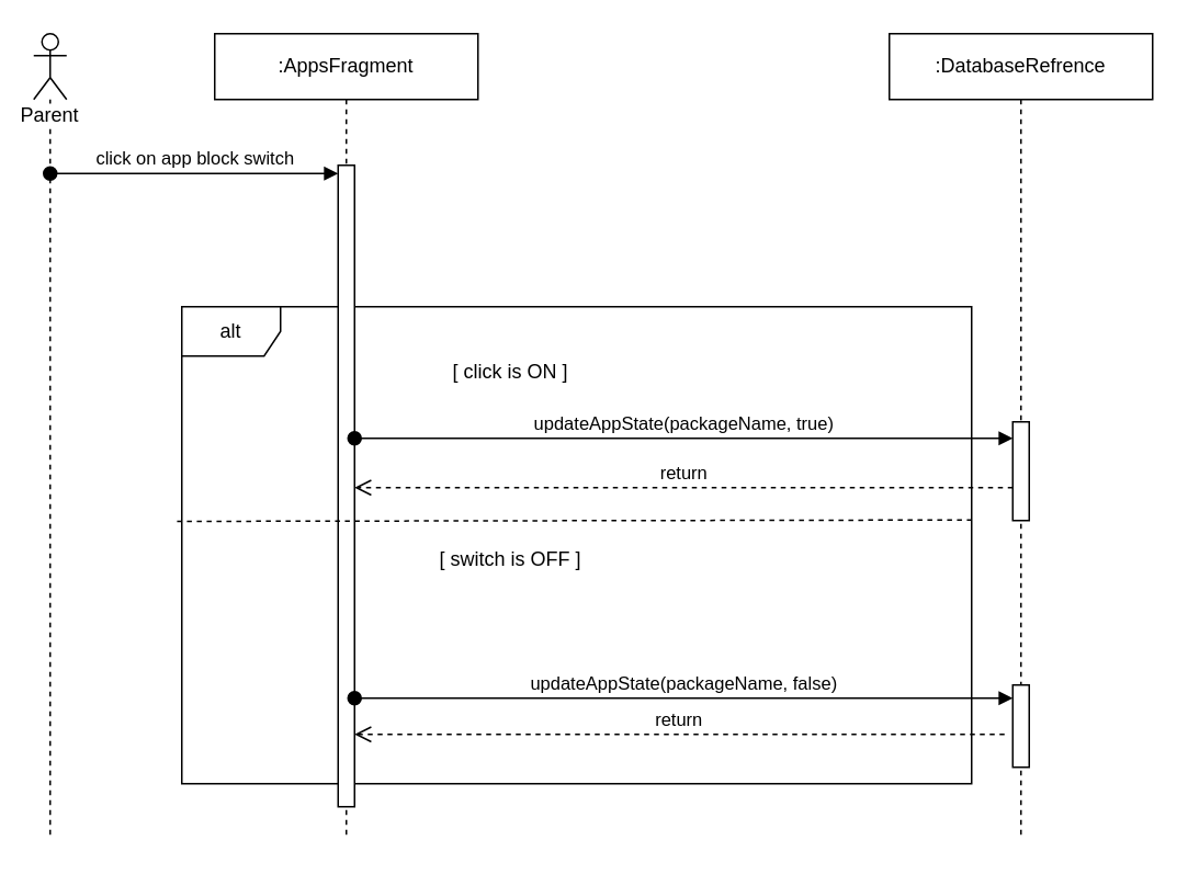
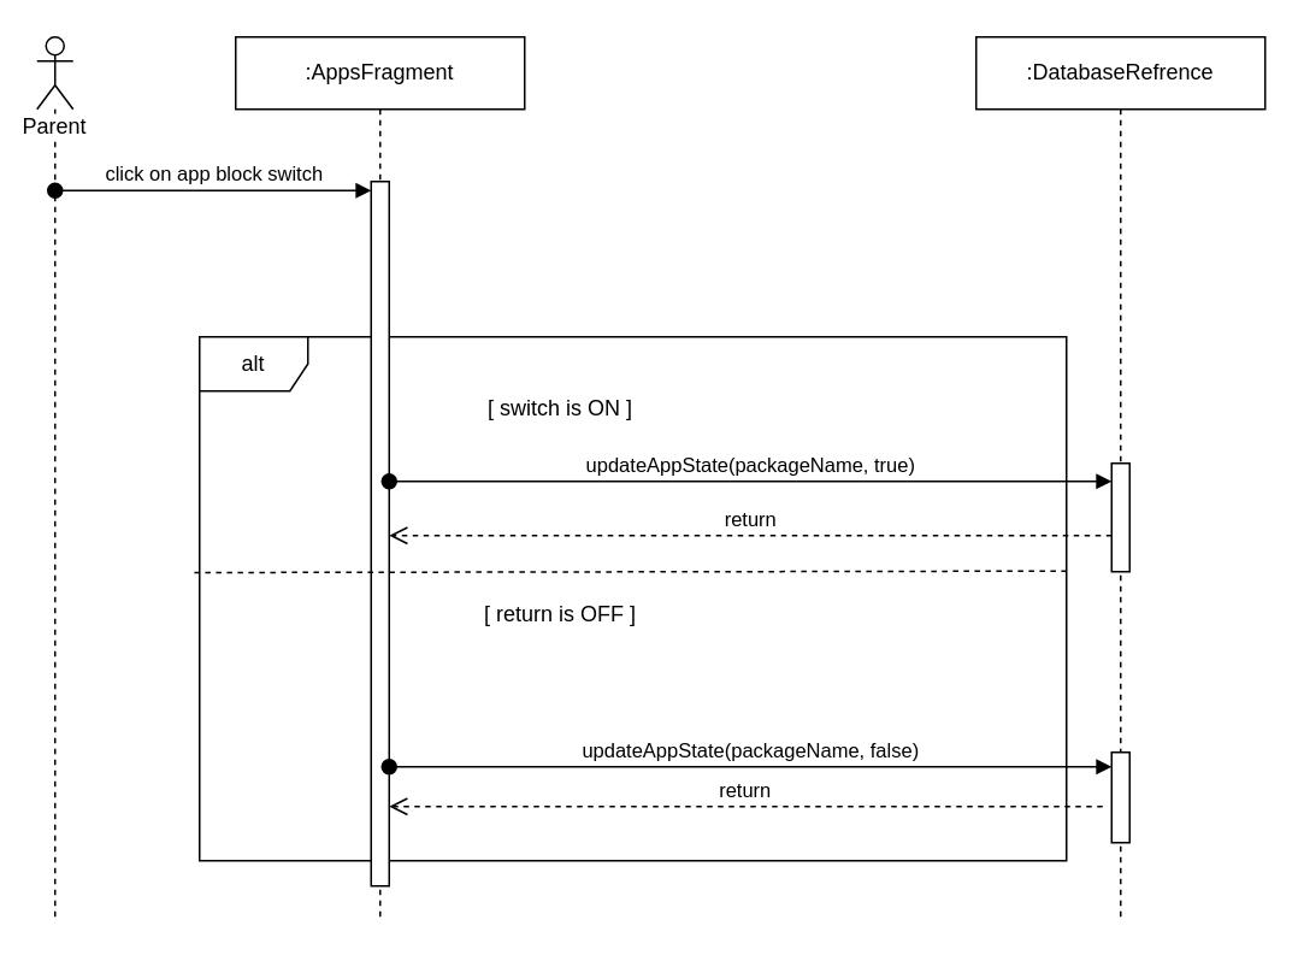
- <mxCell id="11" value="[ click is ON ]" style="text;html=1;strokeColor=none;fillColor=none;align=center;verticalAlign=middle;whiteSpace=wrap;rounded=0;" vertex="1" parent="1"><mxGeometry x="240" y="216" width="140" height="20" as="geometry" /></mxCell>
+ <mxCell id="11" value="[ switch is ON ]" style="text;html=1;strokeColor=none;fillColor=none;align=center;verticalAlign=middle;whiteSpace=wrap;rounded=0;" vertex="1" parent="1"><mxGeometry x="240" y="216" width="140" height="20" as="geometry" /></mxCell>
- <mxCell id="16" value="[ switch is OFF ]" style="text;html=1;strokeColor=none;fillColor=none;align=center;verticalAlign=middle;whiteSpace=wrap;rounded=0;" vertex="1" parent="1"><mxGeometry x="240" y="330" width="140" height="20" as="geometry" /></mxCell>
+ <mxCell id="16" value="[ return is OFF ]" style="text;html=1;strokeColor=none;fillColor=none;align=center;verticalAlign=middle;whiteSpace=wrap;rounded=0;" vertex="1" parent="1"><mxGeometry x="240" y="330" width="140" height="20" as="geometry" /></mxCell>
